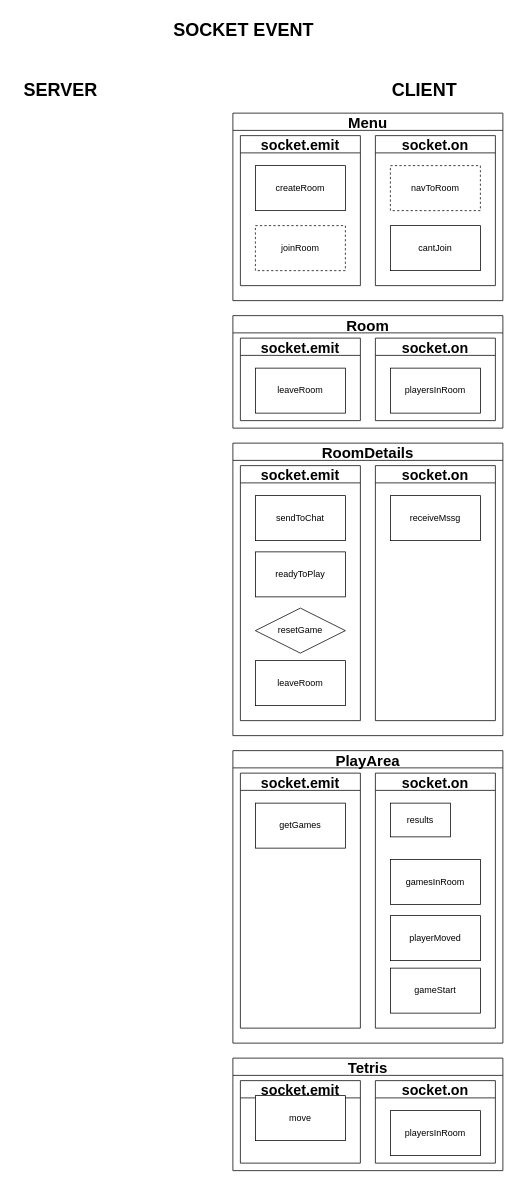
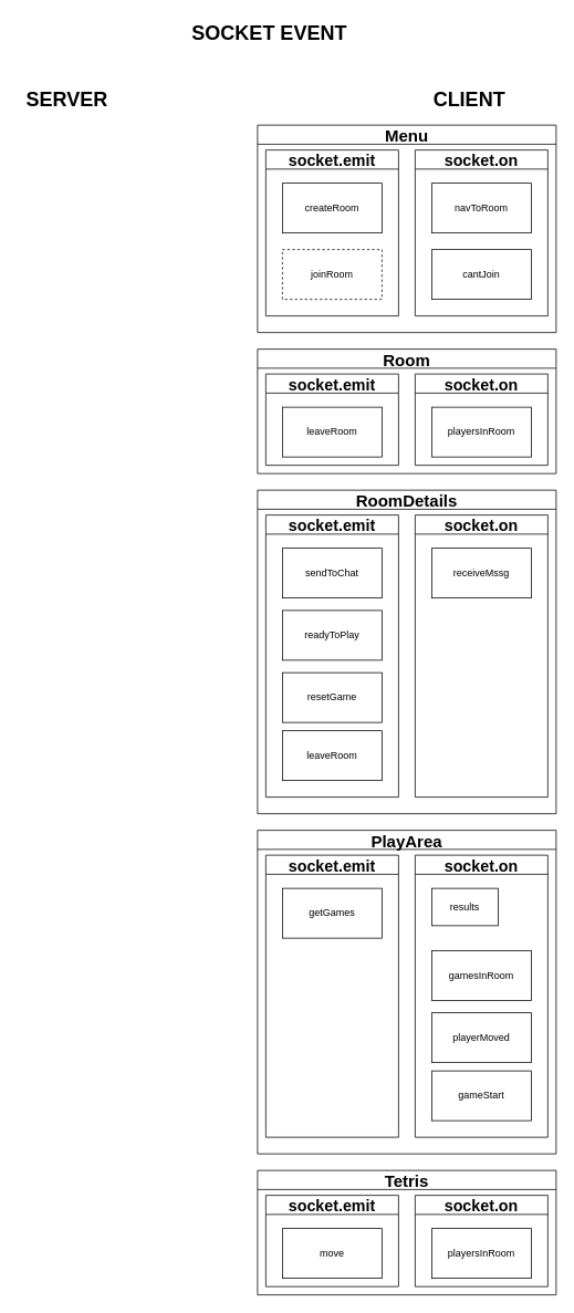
- <mxCell id="10" value="navToRoom" style="rounded=0;whiteSpace=wrap;html=1;dashed=1;" vertex="1" parent="9"><mxGeometry x="20" y="40" width="120" height="60" as="geometry" /></mxCell>
+ <mxCell id="10" value="navToRoom" style="rounded=0;whiteSpace=wrap;html=1;" vertex="1" parent="9"><mxGeometry x="20" y="40" width="120" height="60" as="geometry" /></mxCell>
- <mxCell id="21" value="resetGame" style="rhombus;whiteSpace=wrap;html=1;" vertex="1" parent="18"><mxGeometry x="20" y="190" width="120" height="60" as="geometry" /></mxCell>
+ <mxCell id="21" value="resetGame" style="rounded=0;whiteSpace=wrap;html=1;" vertex="1" parent="18"><mxGeometry x="20" y="190" width="120" height="60" as="geometry" /></mxCell>
- <mxCell id="35" value="move" style="rounded=0;whiteSpace=wrap;html=1;" vertex="1" parent="34"><mxGeometry x="20" y="20" width="120" height="60" as="geometry" /></mxCell>
+ <mxCell id="35" value="move" style="rounded=0;whiteSpace=wrap;html=1;" vertex="1" parent="34"><mxGeometry x="20" y="40" width="120" height="60" as="geometry" /></mxCell>
